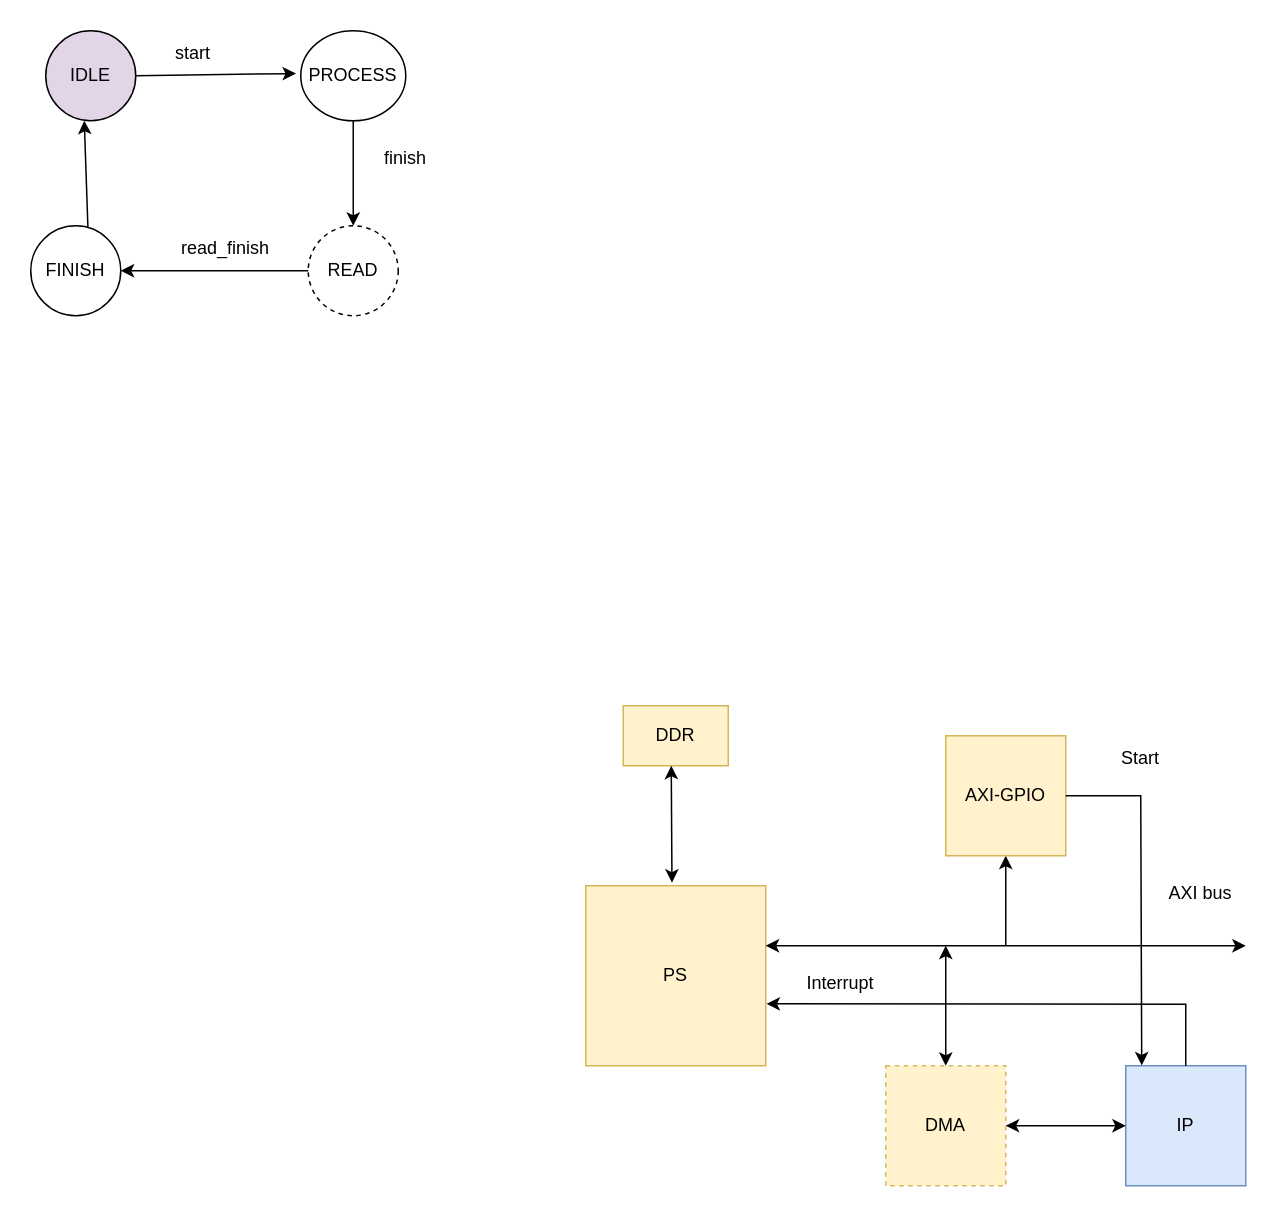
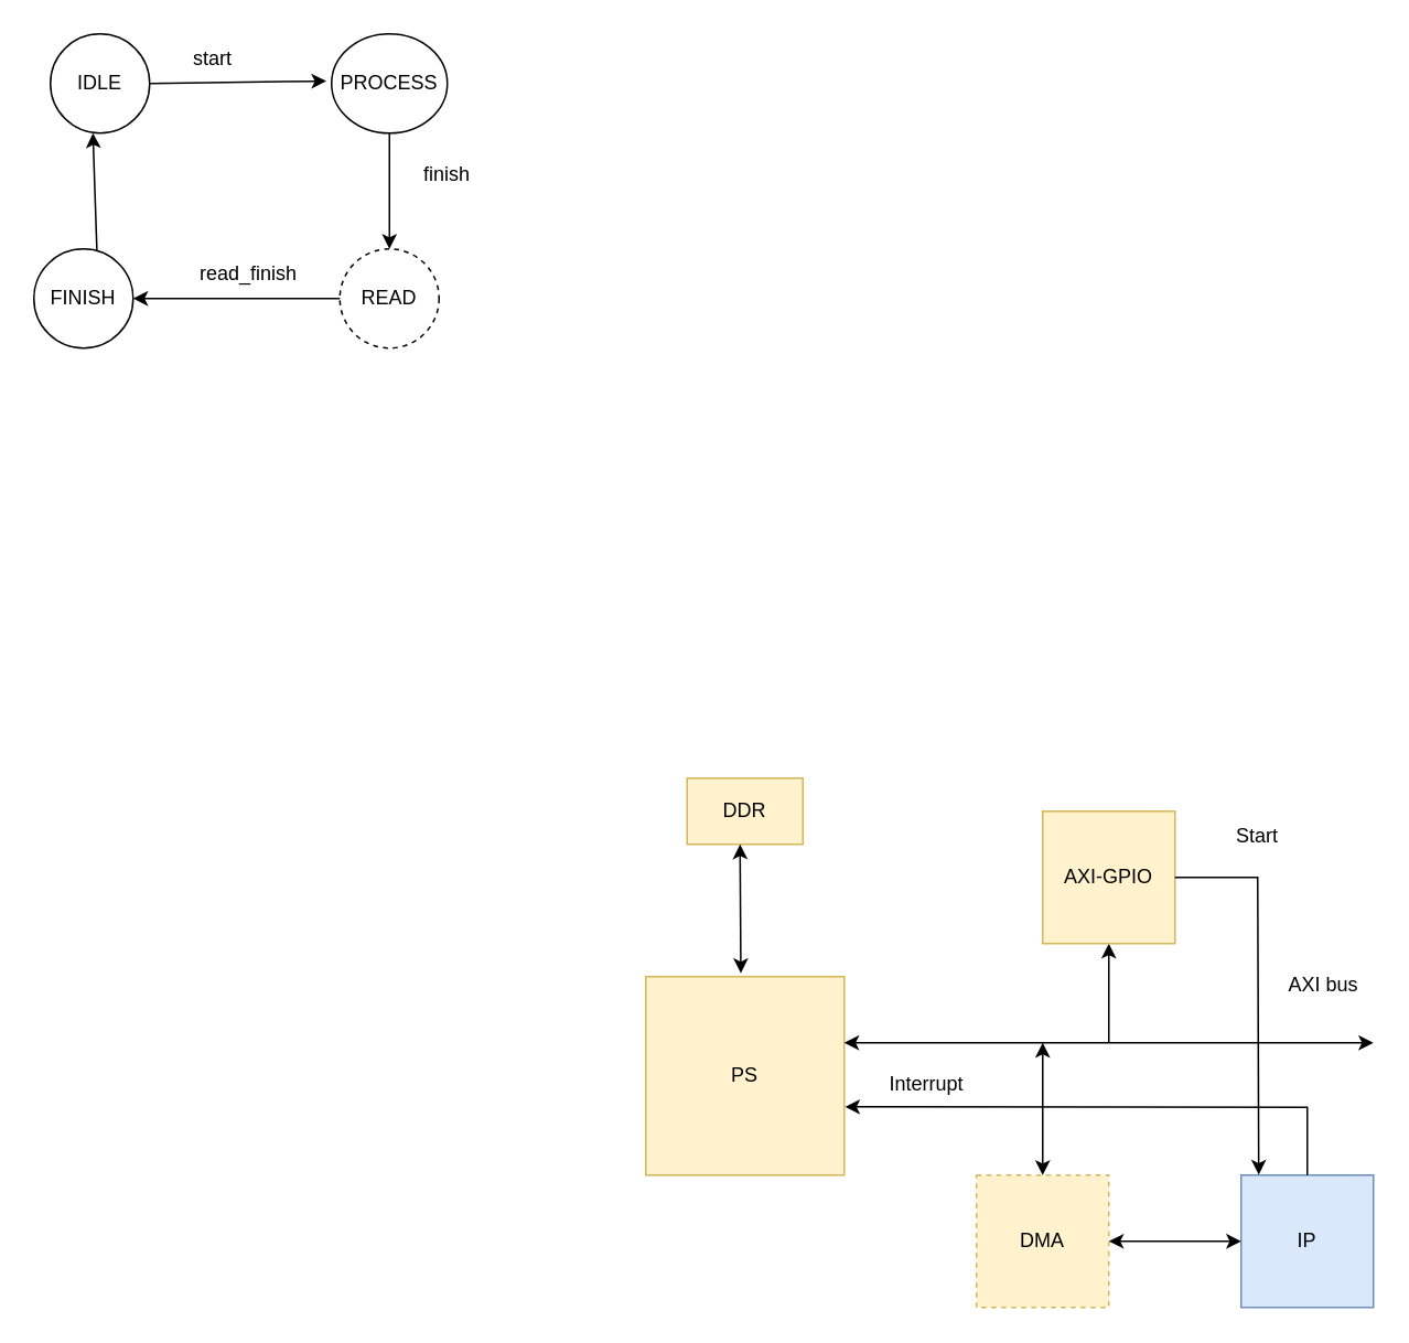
- <mxCell id="12" value="IDLE" style="ellipse;whiteSpace=wrap;html=1;fillColor=#e1d5e7;" parent="1" vertex="1"><mxGeometry x="30" y="20" width="60" height="60" as="geometry" /></mxCell>
+ <mxCell id="12" value="IDLE" style="ellipse;whiteSpace=wrap;html=1;" parent="1" vertex="1"><mxGeometry x="30" y="20" width="60" height="60" as="geometry" /></mxCell>
